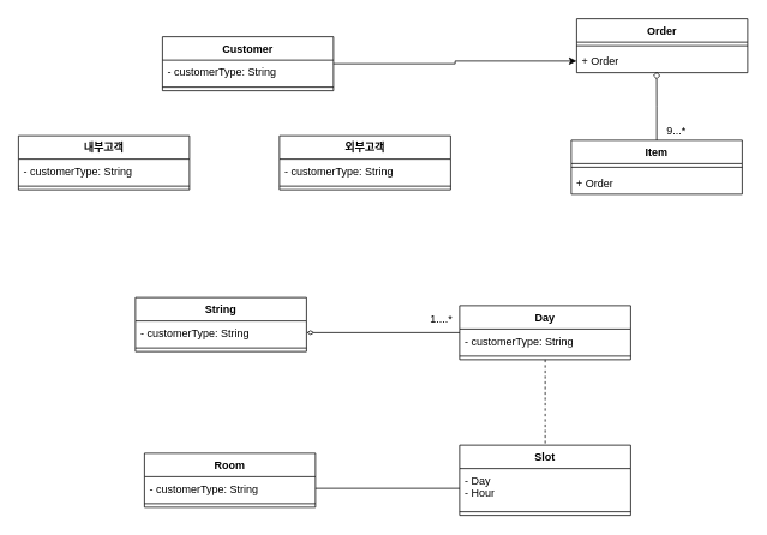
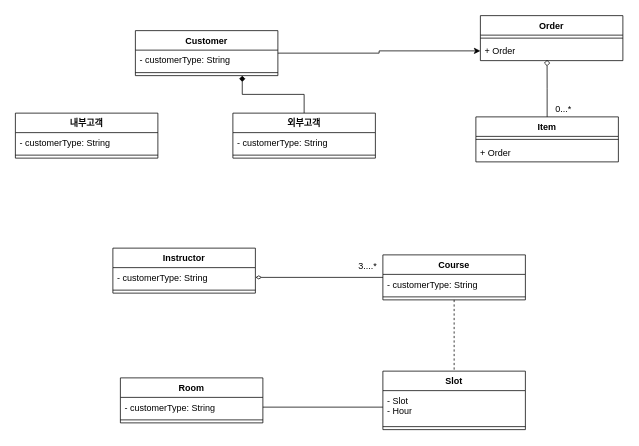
+ <mxCell id="26" style="edgeStyle=orthogonalEdgeStyle;rounded=0;orthogonalLoop=1;jettySize=auto;html=1;exitX=0.5;exitY=0;exitDx=0;exitDy=0;entryX=0.75;entryY=1;entryDx=0;entryDy=0;endArrow=diamond;endFill=1;" parent="1" source="27" target="3" edge="1"><mxGeometry relative="1" as="geometry" /></mxCell>
- <mxCell id="36" value="9...*" style="text;strokeColor=none;align=center;fillColor=none;html=1;verticalAlign=middle;whiteSpace=wrap;rounded=0;" parent="1" vertex="1"><mxGeometry x="721" y="130" width="60" height="30" as="geometry" /></mxCell>
+ <mxCell id="36" value="0...*" style="text;strokeColor=none;align=center;fillColor=none;html=1;verticalAlign=middle;whiteSpace=wrap;rounded=0;" parent="1" vertex="1"><mxGeometry x="721" y="130" width="60" height="30" as="geometry" /></mxCell>
- <mxCell id="10" value="String" style="swimlane;fontStyle=1;align=center;verticalAlign=top;childLayout=stackLayout;horizontal=1;startSize=26;horizontalStack=0;resizeParent=1;resizeParentMax=0;resizeLast=0;collapsible=1;marginBottom=0;whiteSpace=wrap;html=1;" parent="1" vertex="1"><mxGeometry x="150" y="330" width="190" height="60" as="geometry" /></mxCell>
+ <mxCell id="10" value="Instructor" style="swimlane;fontStyle=1;align=center;verticalAlign=top;childLayout=stackLayout;horizontal=1;startSize=26;horizontalStack=0;resizeParent=1;resizeParentMax=0;resizeLast=0;collapsible=1;marginBottom=0;whiteSpace=wrap;html=1;" parent="1" vertex="1"><mxGeometry x="150" y="330" width="190" height="60" as="geometry" /></mxCell>
- <mxCell id="14" value="Day" style="swimlane;fontStyle=1;align=center;verticalAlign=top;childLayout=stackLayout;horizontal=1;startSize=26;horizontalStack=0;resizeParent=1;resizeParentMax=0;resizeLast=0;collapsible=1;marginBottom=0;whiteSpace=wrap;html=1;" parent="1" vertex="1"><mxGeometry x="510" y="339" width="190" height="60" as="geometry" /></mxCell>
+ <mxCell id="14" value="Course" style="swimlane;fontStyle=1;align=center;verticalAlign=top;childLayout=stackLayout;horizontal=1;startSize=26;horizontalStack=0;resizeParent=1;resizeParentMax=0;resizeLast=0;collapsible=1;marginBottom=0;whiteSpace=wrap;html=1;" parent="1" vertex="1"><mxGeometry x="510" y="339" width="190" height="60" as="geometry" /></mxCell>
- <mxCell id="24" value="1....*" style="text;strokeColor=none;align=center;fillColor=none;html=1;verticalAlign=middle;whiteSpace=wrap;rounded=0;" parent="1" vertex="1"><mxGeometry x="460" y="339" width="60" height="30" as="geometry" /></mxCell>
+ <mxCell id="24" value="3....*" style="text;strokeColor=none;align=center;fillColor=none;html=1;verticalAlign=middle;whiteSpace=wrap;rounded=0;" parent="1" vertex="1"><mxGeometry x="460" y="339" width="60" height="30" as="geometry" /></mxCell>
- <mxCell id="21" value="- Day&lt;br&gt;- Hour" style="text;strokeColor=none;fillColor=none;align=left;verticalAlign=top;spacingLeft=4;spacingRight=4;overflow=hidden;rotatable=0;points=[[0,0.5],[1,0.5]];portConstraint=eastwest;whiteSpace=wrap;html=1;" parent="20" vertex="1"><mxGeometry y="26" width="190" height="44" as="geometry" /></mxCell>
+ <mxCell id="21" value="- Slot&lt;br&gt;- Hour" style="text;strokeColor=none;fillColor=none;align=left;verticalAlign=top;spacingLeft=4;spacingRight=4;overflow=hidden;rotatable=0;points=[[0,0.5],[1,0.5]];portConstraint=eastwest;whiteSpace=wrap;html=1;" parent="20" vertex="1"><mxGeometry y="26" width="190" height="44" as="geometry" /></mxCell>
